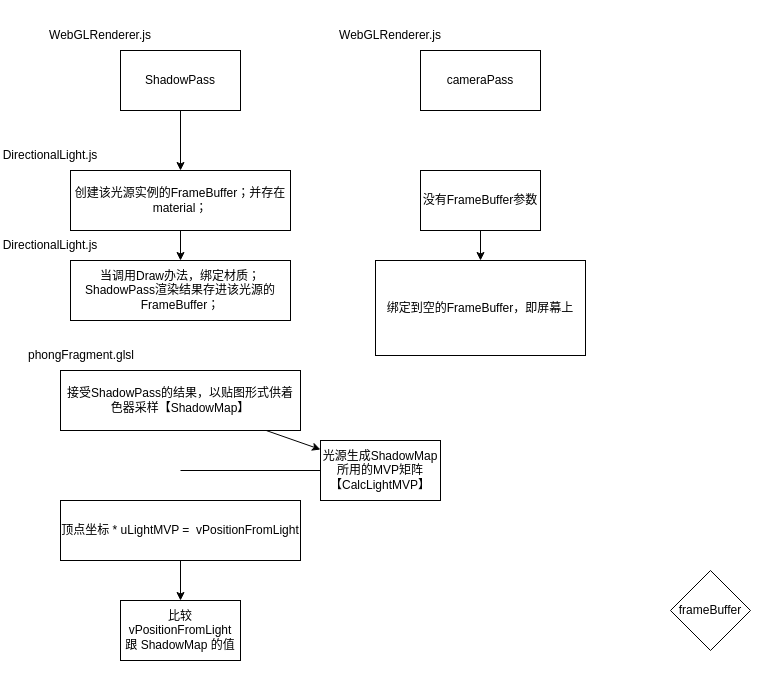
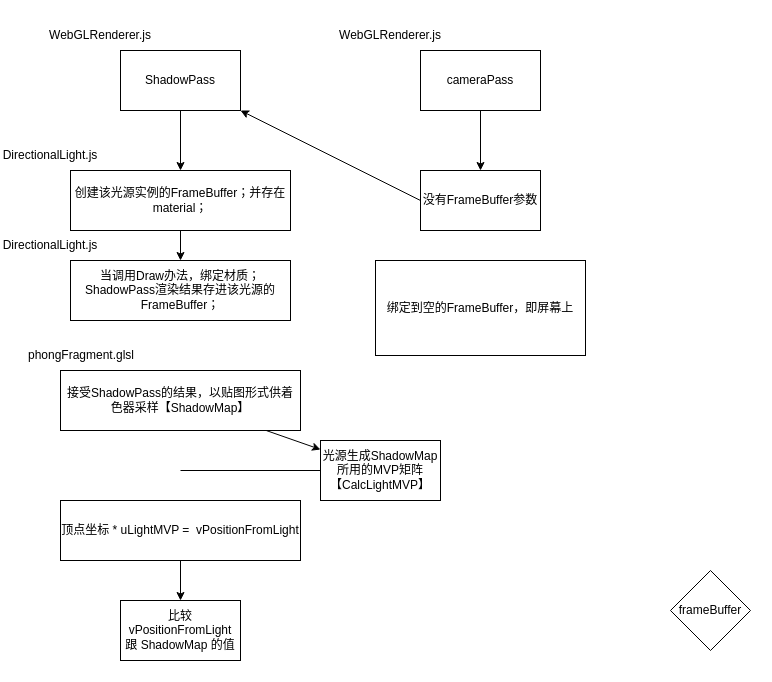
+ <mxCell id="11" style="edgeStyle=none;html=1;exitX=0.5;exitY=1;exitDx=0;exitDy=0;entryX=0.5;entryY=0;entryDx=0;entryDy=0;" parent="1" source="12" target="15" edge="1"><mxGeometry relative="1" as="geometry" /></mxCell>
- <mxCell id="14" style="edgeStyle=none;html=1;exitX=0.5;exitY=1;exitDx=0;exitDy=0;entryX=0.5;entryY=0;entryDx=0;entryDy=0;" parent="1" source="15" target="16" edge="1"><mxGeometry relative="1" as="geometry" /></mxCell>
+ <mxCell id="14" style="edgeStyle=none;html=1;exitX=0.5;exitY=1;exitDx=0;exitDy=0;" parent="1" source="15" target="4" edge="1"><mxGeometry relative="1" as="geometry" /></mxCell>
